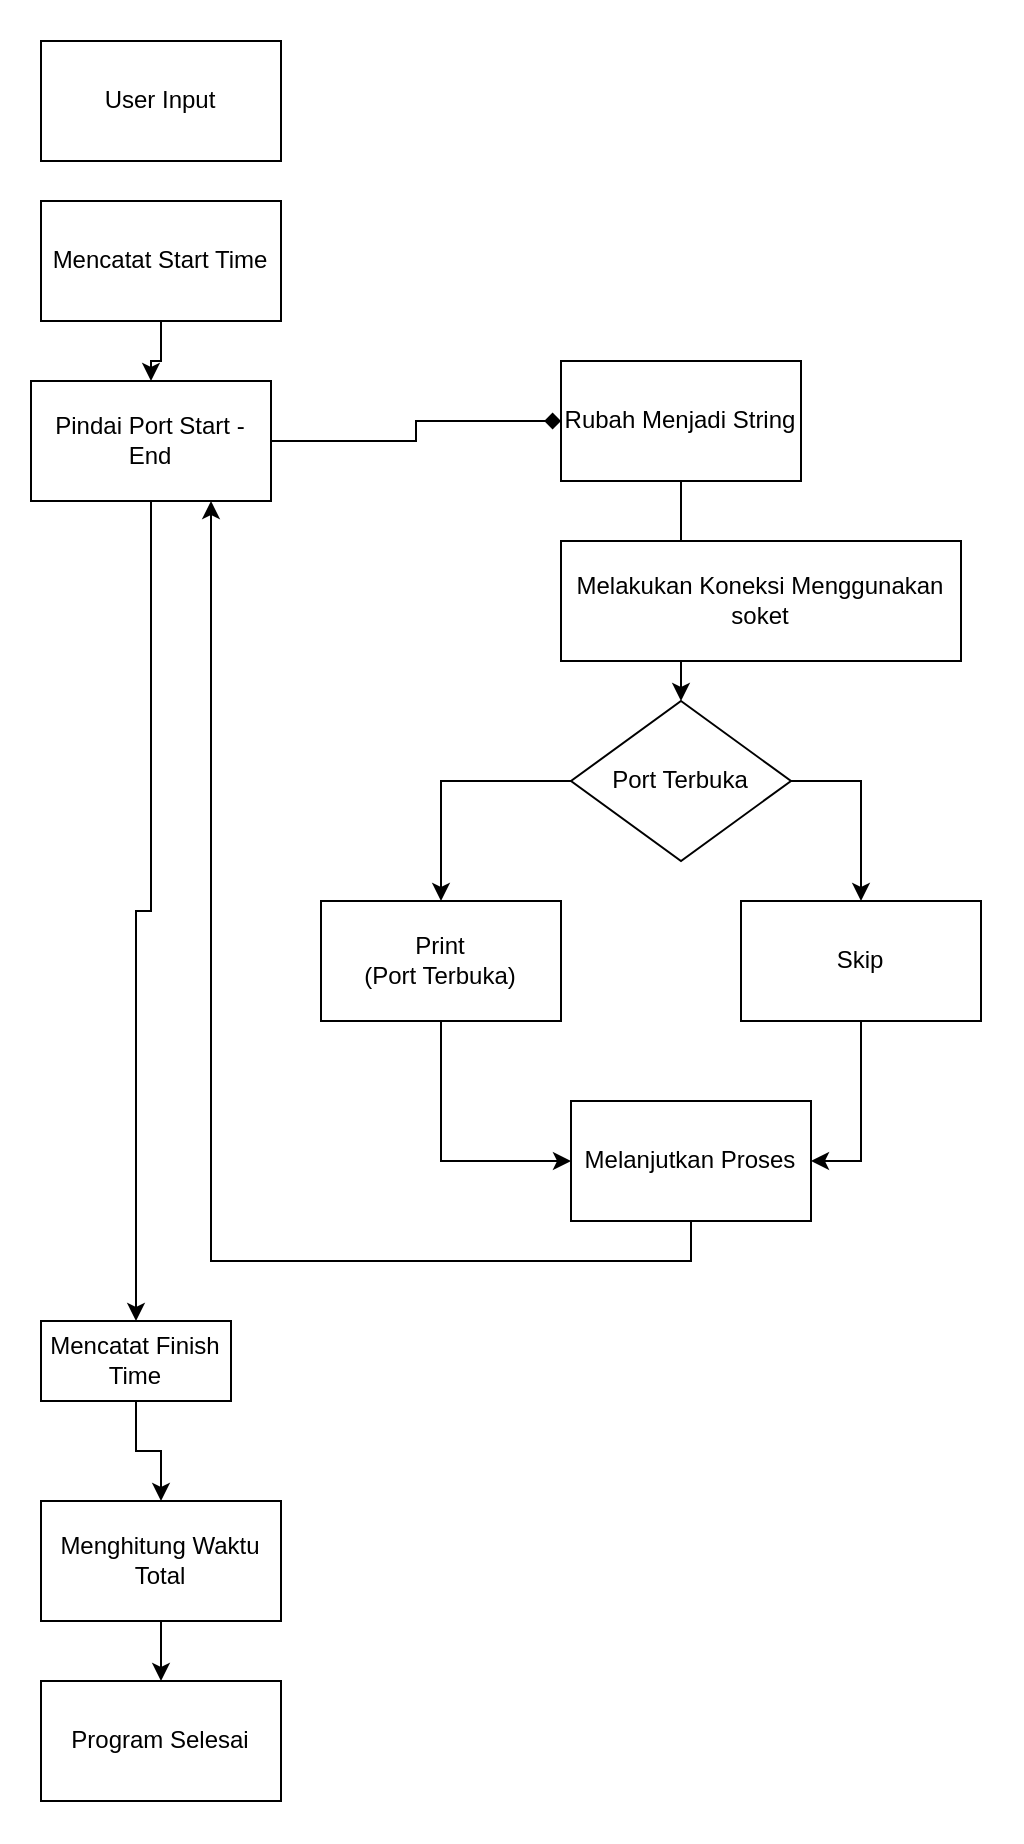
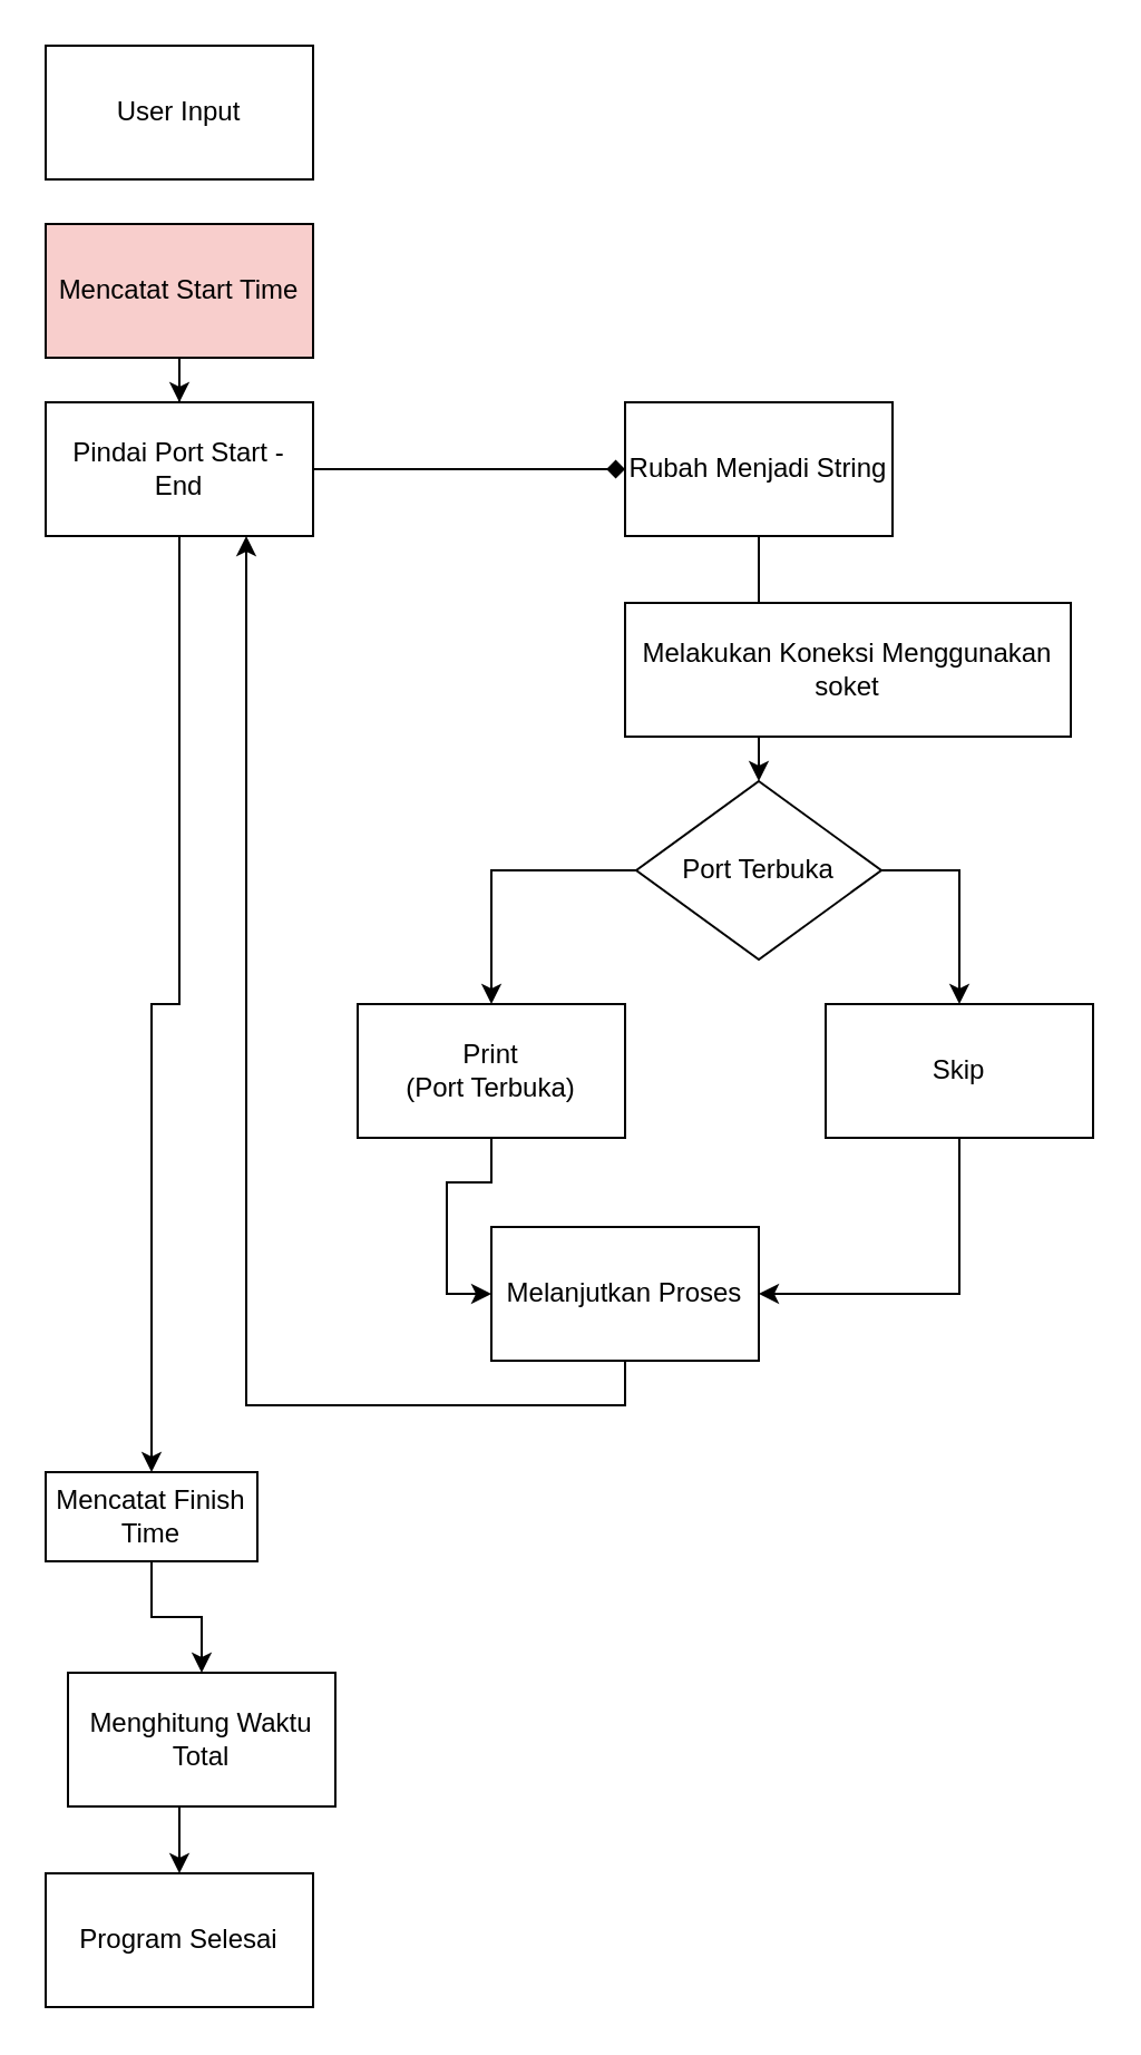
- <mxCell id="4" value="Mencatat Start Time" style="rounded=0;whiteSpace=wrap;html=1;" vertex="1" parent="1"><mxGeometry x="20" y="100" width="120" height="60" as="geometry" /></mxCell>
+ <mxCell id="4" value="Mencatat Start Time" style="rounded=0;whiteSpace=wrap;html=1;fillColor=#f8cecc;" vertex="1" parent="1"><mxGeometry x="20" y="100" width="120" height="60" as="geometry" /></mxCell>
- <mxCell id="7" value="Pindai Port Start - End" style="rounded=0;whiteSpace=wrap;html=1;" vertex="1" parent="1"><mxGeometry x="15" y="190" width="120" height="60" as="geometry" /></mxCell>
+ <mxCell id="7" value="Pindai Port Start - End" style="rounded=0;whiteSpace=wrap;html=1;" vertex="1" parent="1"><mxGeometry x="20" y="180" width="120" height="60" as="geometry" /></mxCell>
- <mxCell id="19" value="Melanjutkan Proses" style="rounded=0;whiteSpace=wrap;html=1;" vertex="1" parent="1"><mxGeometry x="285" y="550" width="120" height="60" as="geometry" /></mxCell>
+ <mxCell id="19" value="Melanjutkan Proses" style="rounded=0;whiteSpace=wrap;html=1;" vertex="1" parent="1"><mxGeometry x="220" y="550" width="120" height="60" as="geometry" /></mxCell>
- <mxCell id="23" value="Menghitung Waktu Total" style="rounded=0;whiteSpace=wrap;html=1;" vertex="1" parent="1"><mxGeometry x="20" y="750" width="120" height="60" as="geometry" /></mxCell>
+ <mxCell id="23" value="Menghitung Waktu Total" style="rounded=0;whiteSpace=wrap;html=1;" vertex="1" parent="1"><mxGeometry x="30" y="750" width="120" height="60" as="geometry" /></mxCell>
